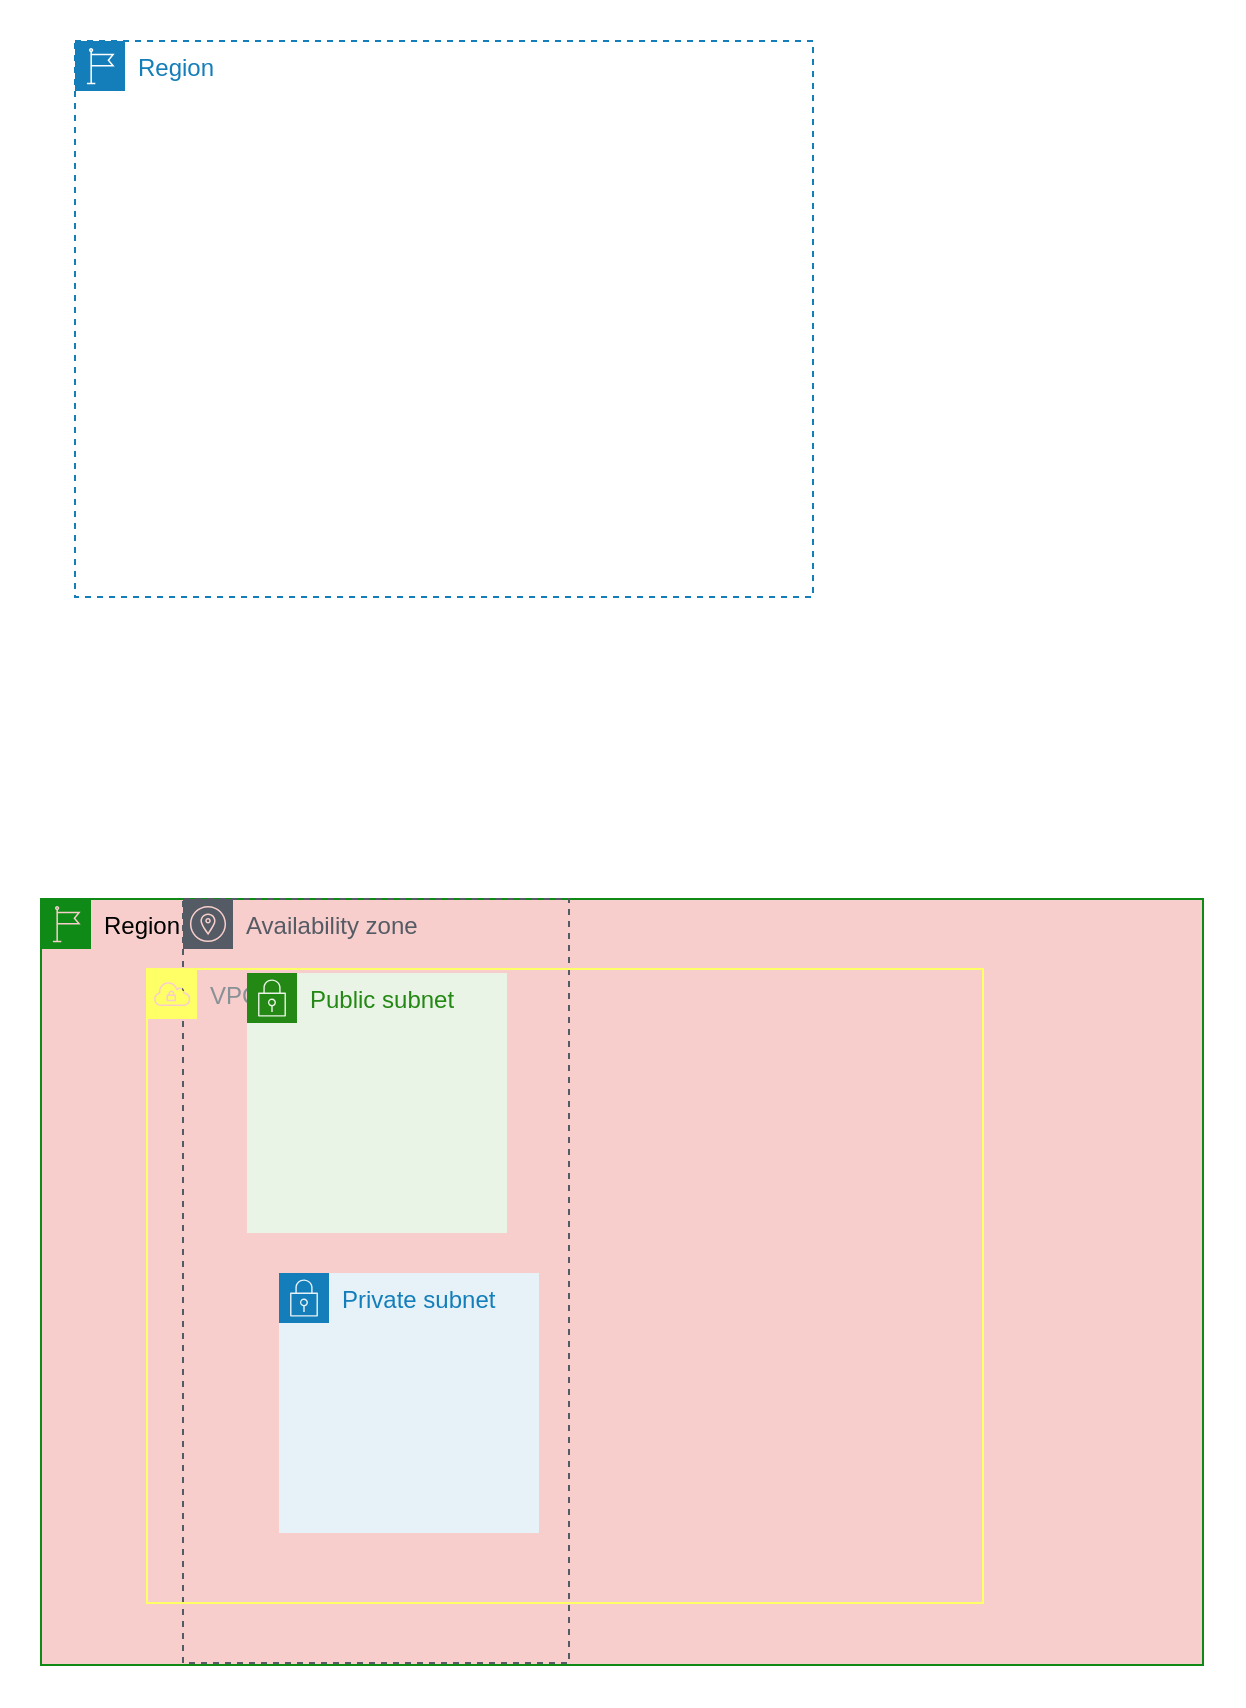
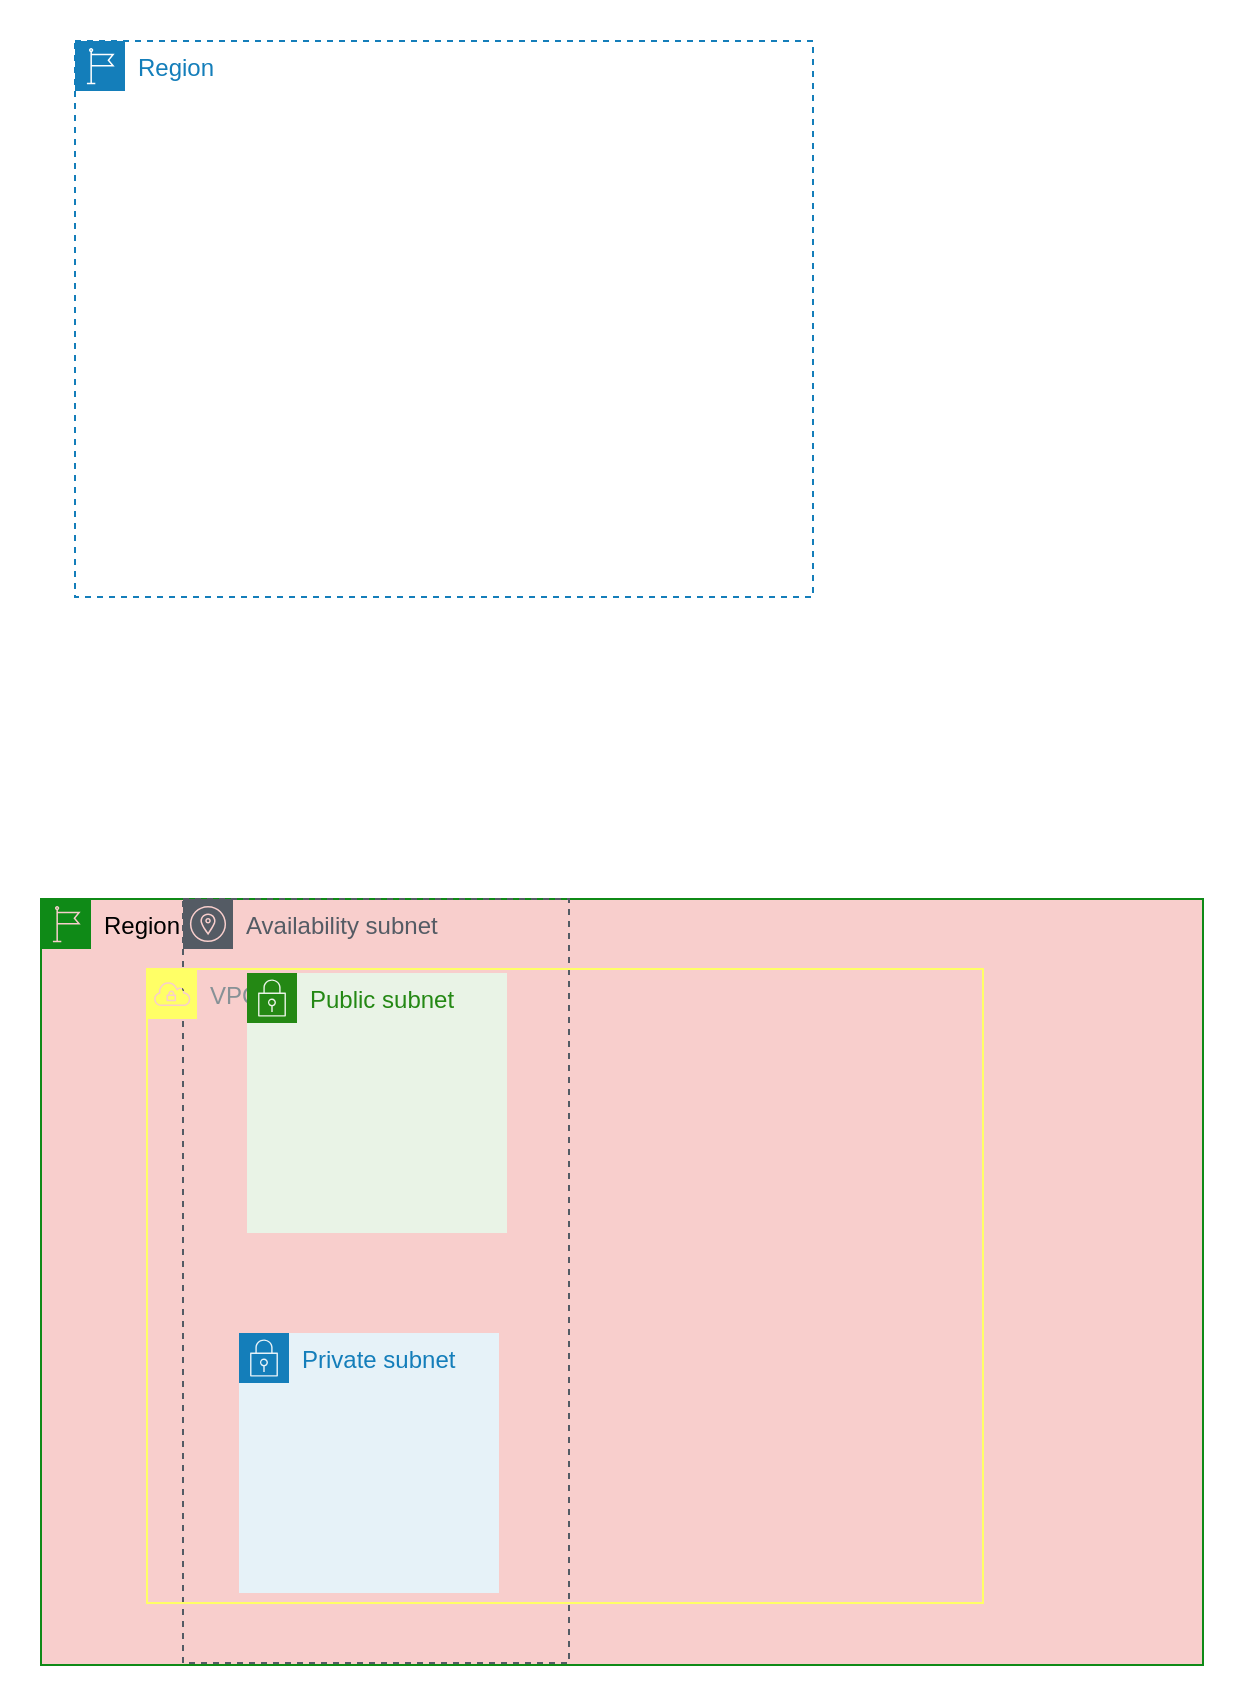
- <mxCell id="4" value="Availability zone" style="sketch=0;outlineConnect=0;gradientColor=none;html=1;whiteSpace=wrap;fontSize=12;fontStyle=0;shape=mxgraph.aws4.group;grIcon=mxgraph.aws4.group_availability_zone;strokeColor=#545B64;fillColor=none;verticalAlign=top;align=left;spacingLeft=30;fontColor=#545B64;dashed=1;" vertex="1" parent="3"><mxGeometry x="71" width="193" height="382" as="geometry" /></mxCell>
+ <mxCell id="4" value="Availability subnet" style="sketch=0;outlineConnect=0;gradientColor=none;html=1;whiteSpace=wrap;fontSize=12;fontStyle=0;shape=mxgraph.aws4.group;grIcon=mxgraph.aws4.group_availability_zone;strokeColor=#545B64;fillColor=none;verticalAlign=top;align=left;spacingLeft=30;fontColor=#545B64;dashed=1;" vertex="1" parent="3"><mxGeometry x="71" width="193" height="382" as="geometry" /></mxCell>
- <mxCell id="6" value="Private subnet" style="points=[[0,0],[0.25,0],[0.5,0],[0.75,0],[1,0],[1,0.25],[1,0.5],[1,0.75],[1,1],[0.75,1],[0.5,1],[0.25,1],[0,1],[0,0.75],[0,0.5],[0,0.25]];outlineConnect=0;gradientColor=none;html=1;whiteSpace=wrap;fontSize=12;fontStyle=0;container=1;pointerEvents=0;collapsible=0;recursiveResize=0;shape=mxgraph.aws4.group;grIcon=mxgraph.aws4.group_security_group;grStroke=0;strokeColor=#147EBA;fillColor=#E6F2F8;verticalAlign=top;align=left;spacingLeft=30;fontColor=#147EBA;dashed=0;" vertex="1" parent="3"><mxGeometry x="119" y="187" width="130" height="130" as="geometry" /></mxCell>
+ <mxCell id="6" value="Private subnet" style="points=[[0,0],[0.25,0],[0.5,0],[0.75,0],[1,0],[1,0.25],[1,0.5],[1,0.75],[1,1],[0.75,1],[0.5,1],[0.25,1],[0,1],[0,0.75],[0,0.5],[0,0.25]];outlineConnect=0;gradientColor=none;html=1;whiteSpace=wrap;fontSize=12;fontStyle=0;container=1;pointerEvents=0;collapsible=0;recursiveResize=0;shape=mxgraph.aws4.group;grIcon=mxgraph.aws4.group_security_group;grStroke=0;strokeColor=#147EBA;fillColor=#E6F2F8;verticalAlign=top;align=left;spacingLeft=30;fontColor=#147EBA;dashed=0;" vertex="1" parent="3"><mxGeometry x="99" y="217" width="130" height="130" as="geometry" /></mxCell>
